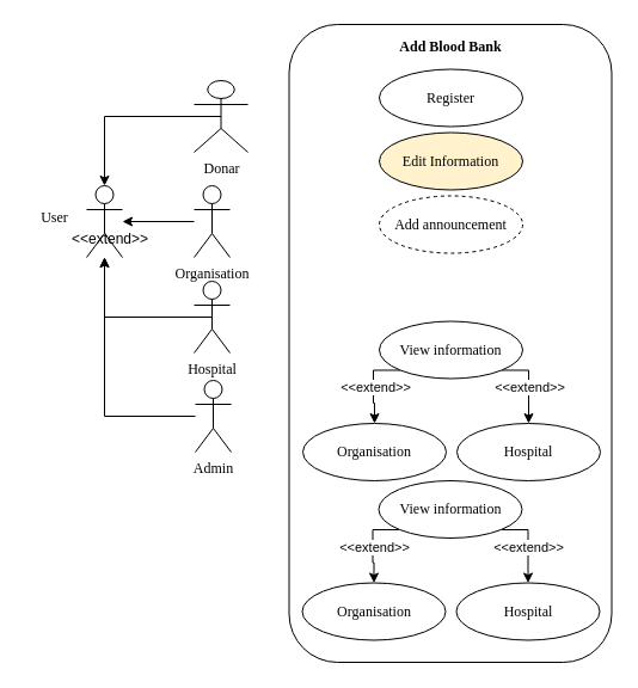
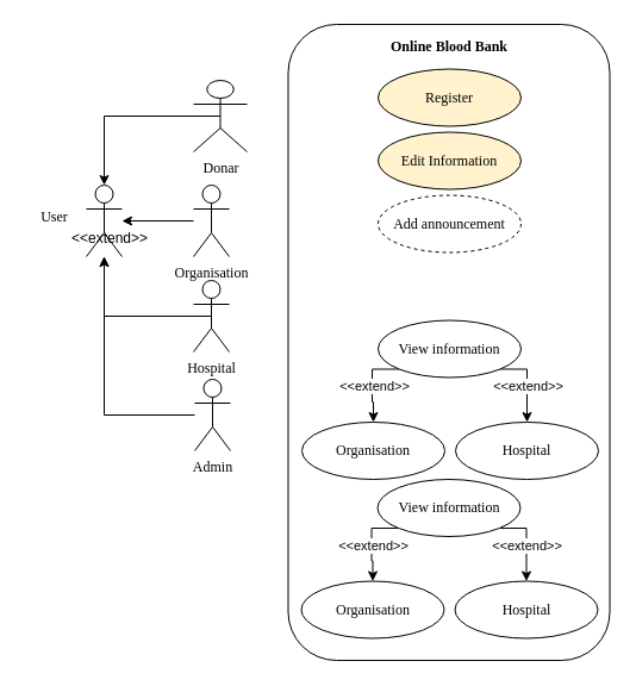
- <mxCell id="13" value="Add Blood Bank" style="text;html=1;align=center;verticalAlign=middle;whiteSpace=wrap;rounded=0;fontStyle=1;fontFamily=Times New Roman;" vertex="1" parent="1"><mxGeometry x="317" y="24" width="120" height="30" as="geometry" /></mxCell>
+ <mxCell id="13" value="Online Blood Bank" style="text;html=1;align=center;verticalAlign=middle;whiteSpace=wrap;rounded=0;fontStyle=1;fontFamily=Times New Roman;" vertex="1" parent="1"><mxGeometry x="317" y="24" width="120" height="30" as="geometry" /></mxCell>
- <mxCell id="14" value="Register" style="ellipse;whiteSpace=wrap;html=1;fontFamily=Times New Roman;" vertex="1" parent="1"><mxGeometry x="317" y="57.5" width="120" height="48" as="geometry" /></mxCell>
+ <mxCell id="14" value="Register" style="ellipse;whiteSpace=wrap;html=1;fontFamily=Times New Roman;fillColor=#fff2cc;" vertex="1" parent="1"><mxGeometry x="317" y="57.5" width="120" height="48" as="geometry" /></mxCell>
